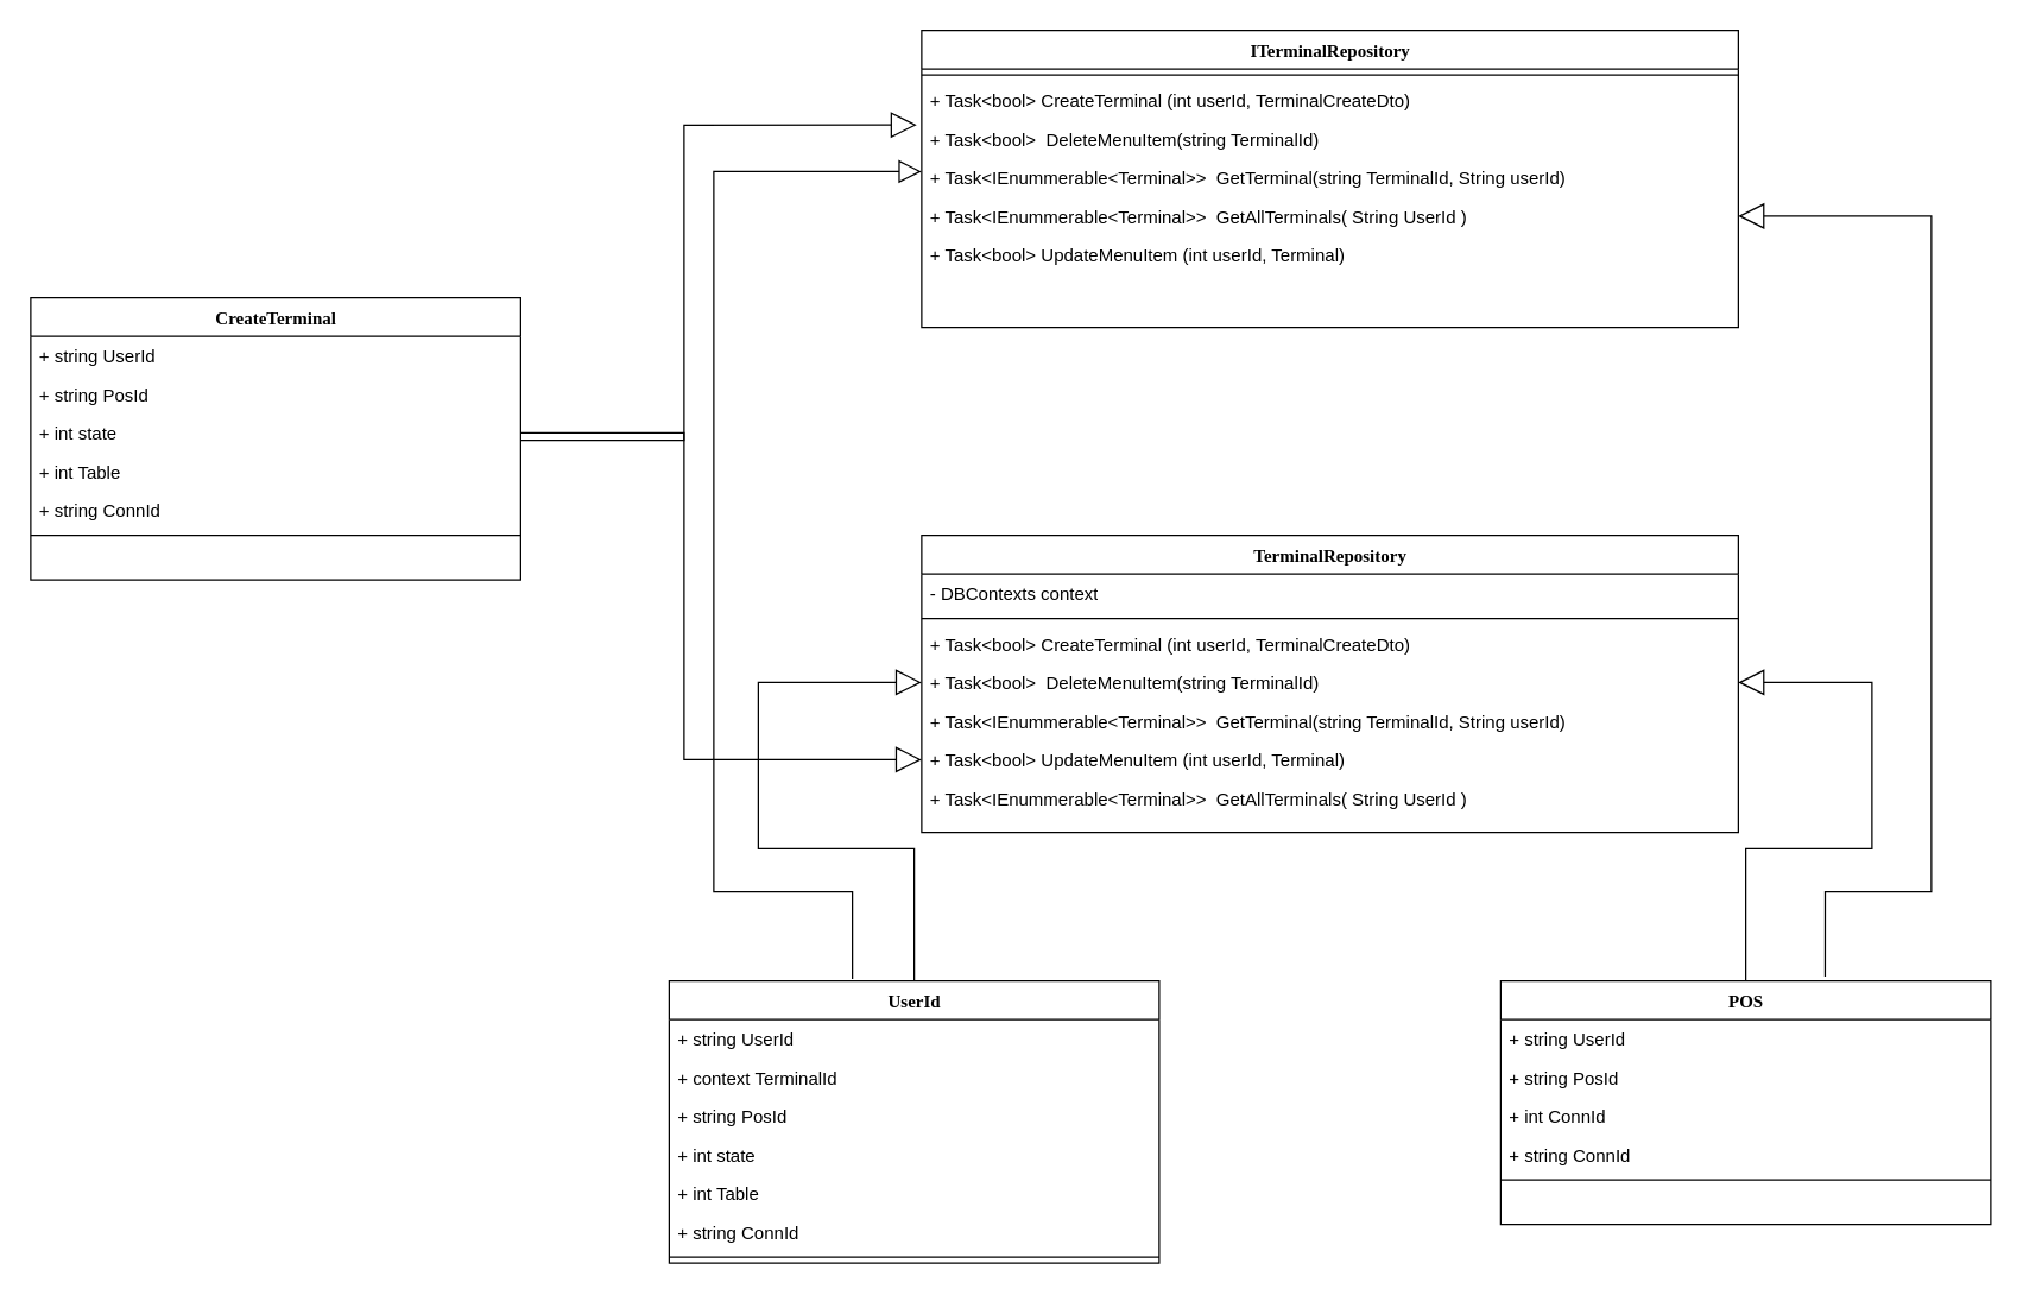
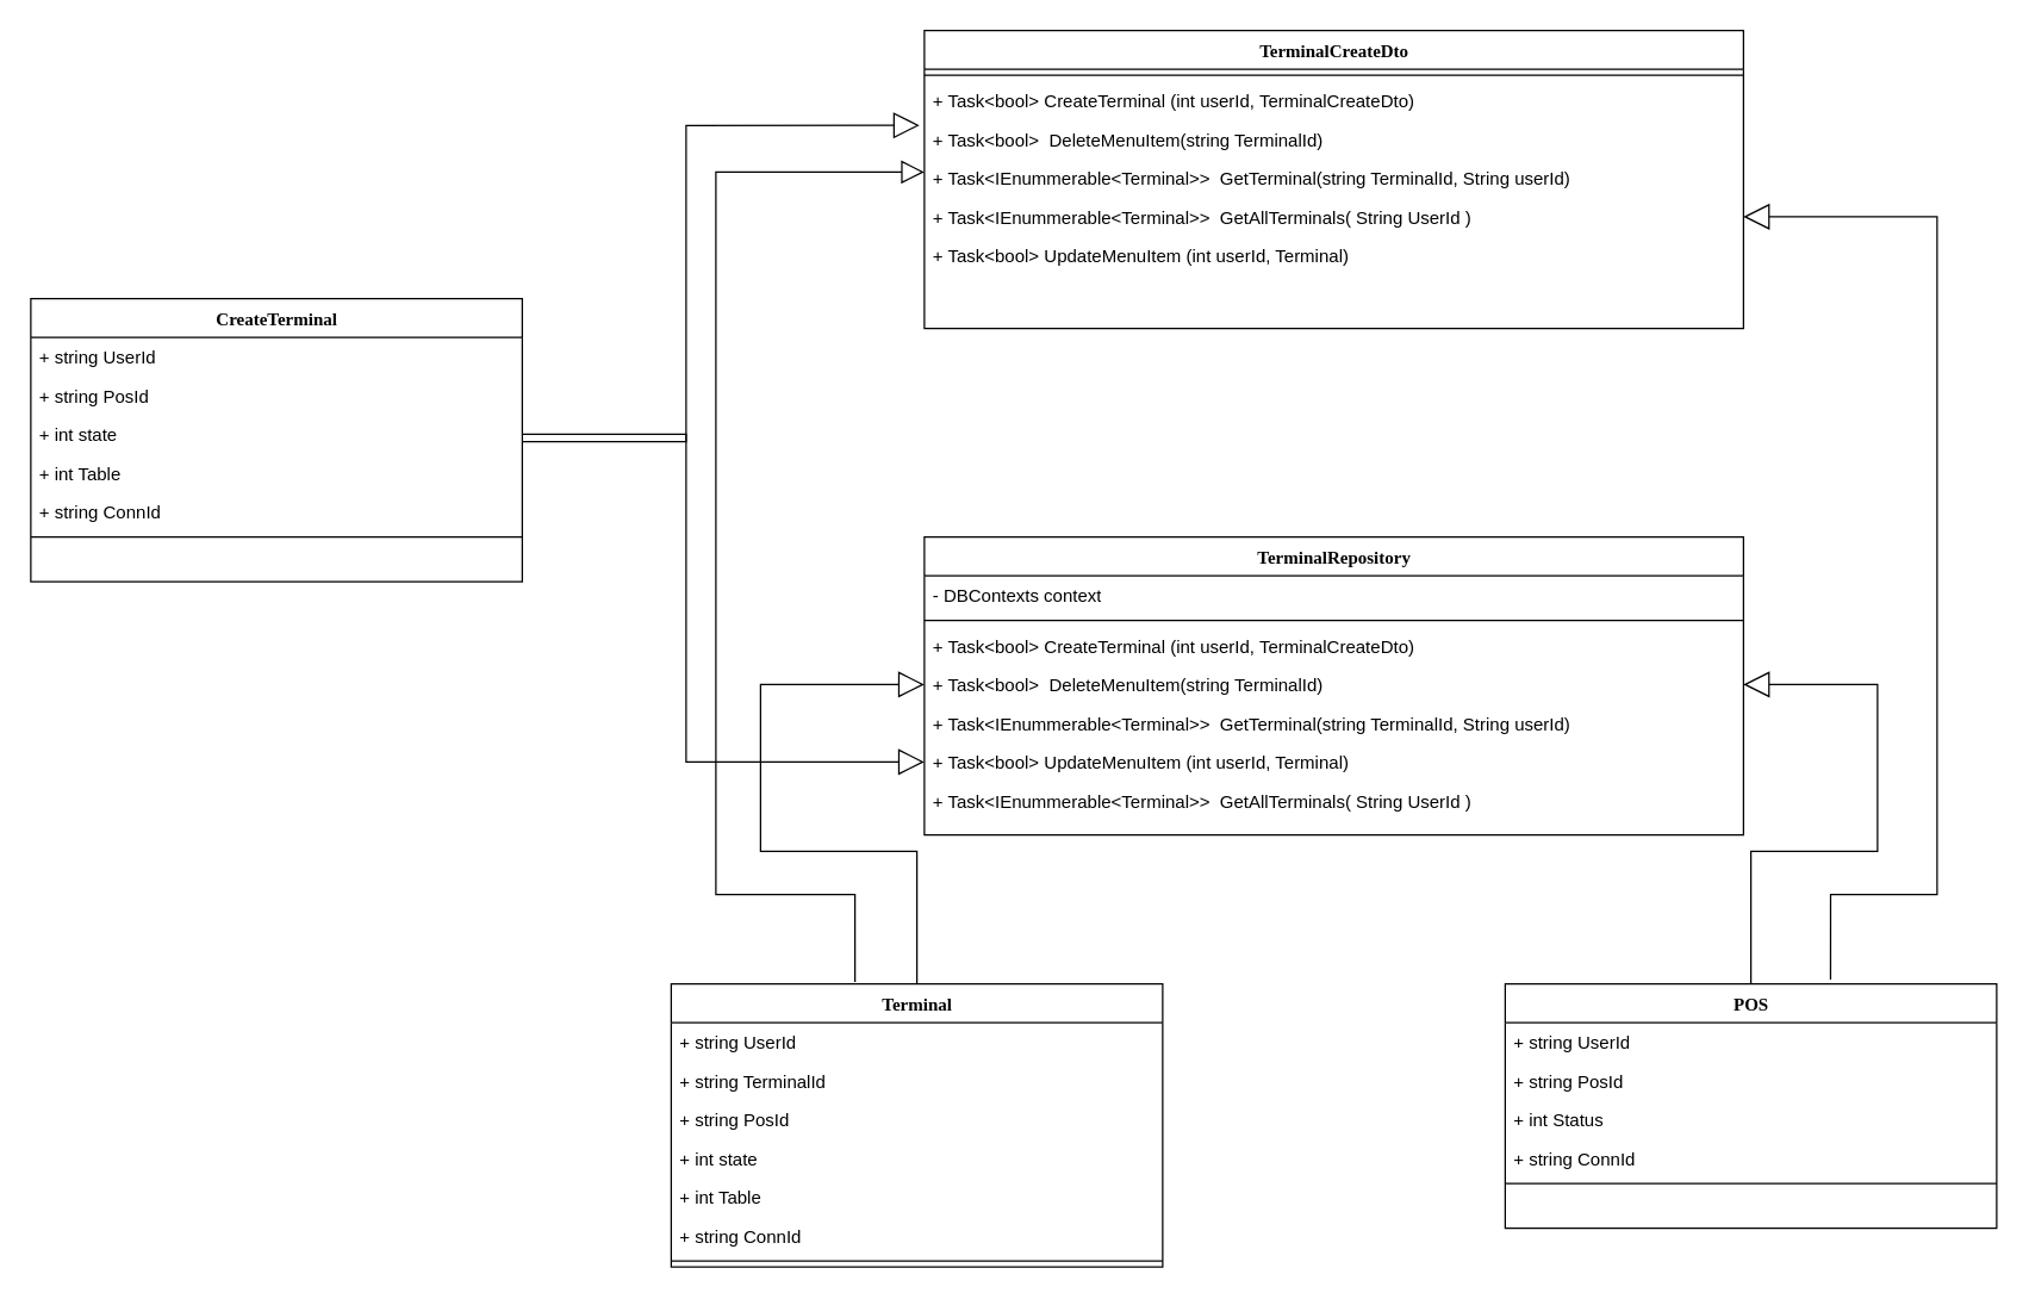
- <mxCell id="10" value="ITerminalRepository" style="swimlane;html=1;fontStyle=1;align=center;verticalAlign=top;childLayout=stackLayout;horizontal=1;startSize=26;horizontalStack=0;resizeParent=1;resizeLast=0;collapsible=1;marginBottom=0;swimlaneFillColor=#ffffff;rounded=0;shadow=0;comic=0;labelBackgroundColor=none;strokeWidth=1;fillColor=none;fontFamily=Verdana;fontSize=12" vertex="1" parent="1"><mxGeometry x="620" y="20" width="550" height="200" as="geometry" /></mxCell>
+ <mxCell id="10" value="TerminalCreateDto" style="swimlane;html=1;fontStyle=1;align=center;verticalAlign=top;childLayout=stackLayout;horizontal=1;startSize=26;horizontalStack=0;resizeParent=1;resizeLast=0;collapsible=1;marginBottom=0;swimlaneFillColor=#ffffff;rounded=0;shadow=0;comic=0;labelBackgroundColor=none;strokeWidth=1;fillColor=none;fontFamily=Verdana;fontSize=12" vertex="1" parent="1"><mxGeometry x="620" y="20" width="550" height="200" as="geometry" /></mxCell>
- <mxCell id="34" value="UserId" style="swimlane;html=1;fontStyle=1;align=center;verticalAlign=top;childLayout=stackLayout;horizontal=1;startSize=26;horizontalStack=0;resizeParent=1;resizeLast=0;collapsible=1;marginBottom=0;swimlaneFillColor=#ffffff;rounded=0;shadow=0;comic=0;labelBackgroundColor=none;strokeWidth=1;fillColor=none;fontFamily=Verdana;fontSize=12" vertex="1" parent="1"><mxGeometry x="450" y="660" width="330" height="190" as="geometry" /></mxCell>
+ <mxCell id="34" value="Terminal" style="swimlane;html=1;fontStyle=1;align=center;verticalAlign=top;childLayout=stackLayout;horizontal=1;startSize=26;horizontalStack=0;resizeParent=1;resizeLast=0;collapsible=1;marginBottom=0;swimlaneFillColor=#ffffff;rounded=0;shadow=0;comic=0;labelBackgroundColor=none;strokeWidth=1;fillColor=none;fontFamily=Verdana;fontSize=12" vertex="1" parent="1"><mxGeometry x="450" y="660" width="330" height="190" as="geometry" /></mxCell>
- <mxCell id="36" value="+ context TerminalId" style="text;html=1;strokeColor=none;fillColor=none;align=left;verticalAlign=top;spacingLeft=4;spacingRight=4;whiteSpace=wrap;overflow=hidden;rotatable=0;points=[[0,0.5],[1,0.5]];portConstraint=eastwest;" vertex="1" parent="34"><mxGeometry y="52" width="330" height="26" as="geometry" /></mxCell>
+ <mxCell id="36" value="+ string TerminalId" style="text;html=1;strokeColor=none;fillColor=none;align=left;verticalAlign=top;spacingLeft=4;spacingRight=4;whiteSpace=wrap;overflow=hidden;rotatable=0;points=[[0,0.5],[1,0.5]];portConstraint=eastwest;" vertex="1" parent="34"><mxGeometry y="52" width="330" height="26" as="geometry" /></mxCell>
- <mxCell id="30" value="+ int ConnId" style="text;html=1;strokeColor=none;fillColor=none;align=left;verticalAlign=top;spacingLeft=4;spacingRight=4;whiteSpace=wrap;overflow=hidden;rotatable=0;points=[[0,0.5],[1,0.5]];portConstraint=eastwest;" vertex="1" parent="27"><mxGeometry y="78" width="330" height="26" as="geometry" /></mxCell>
+ <mxCell id="30" value="+ int Status" style="text;html=1;strokeColor=none;fillColor=none;align=left;verticalAlign=top;spacingLeft=4;spacingRight=4;whiteSpace=wrap;overflow=hidden;rotatable=0;points=[[0,0.5],[1,0.5]];portConstraint=eastwest;" vertex="1" parent="27"><mxGeometry y="78" width="330" height="26" as="geometry" /></mxCell>
